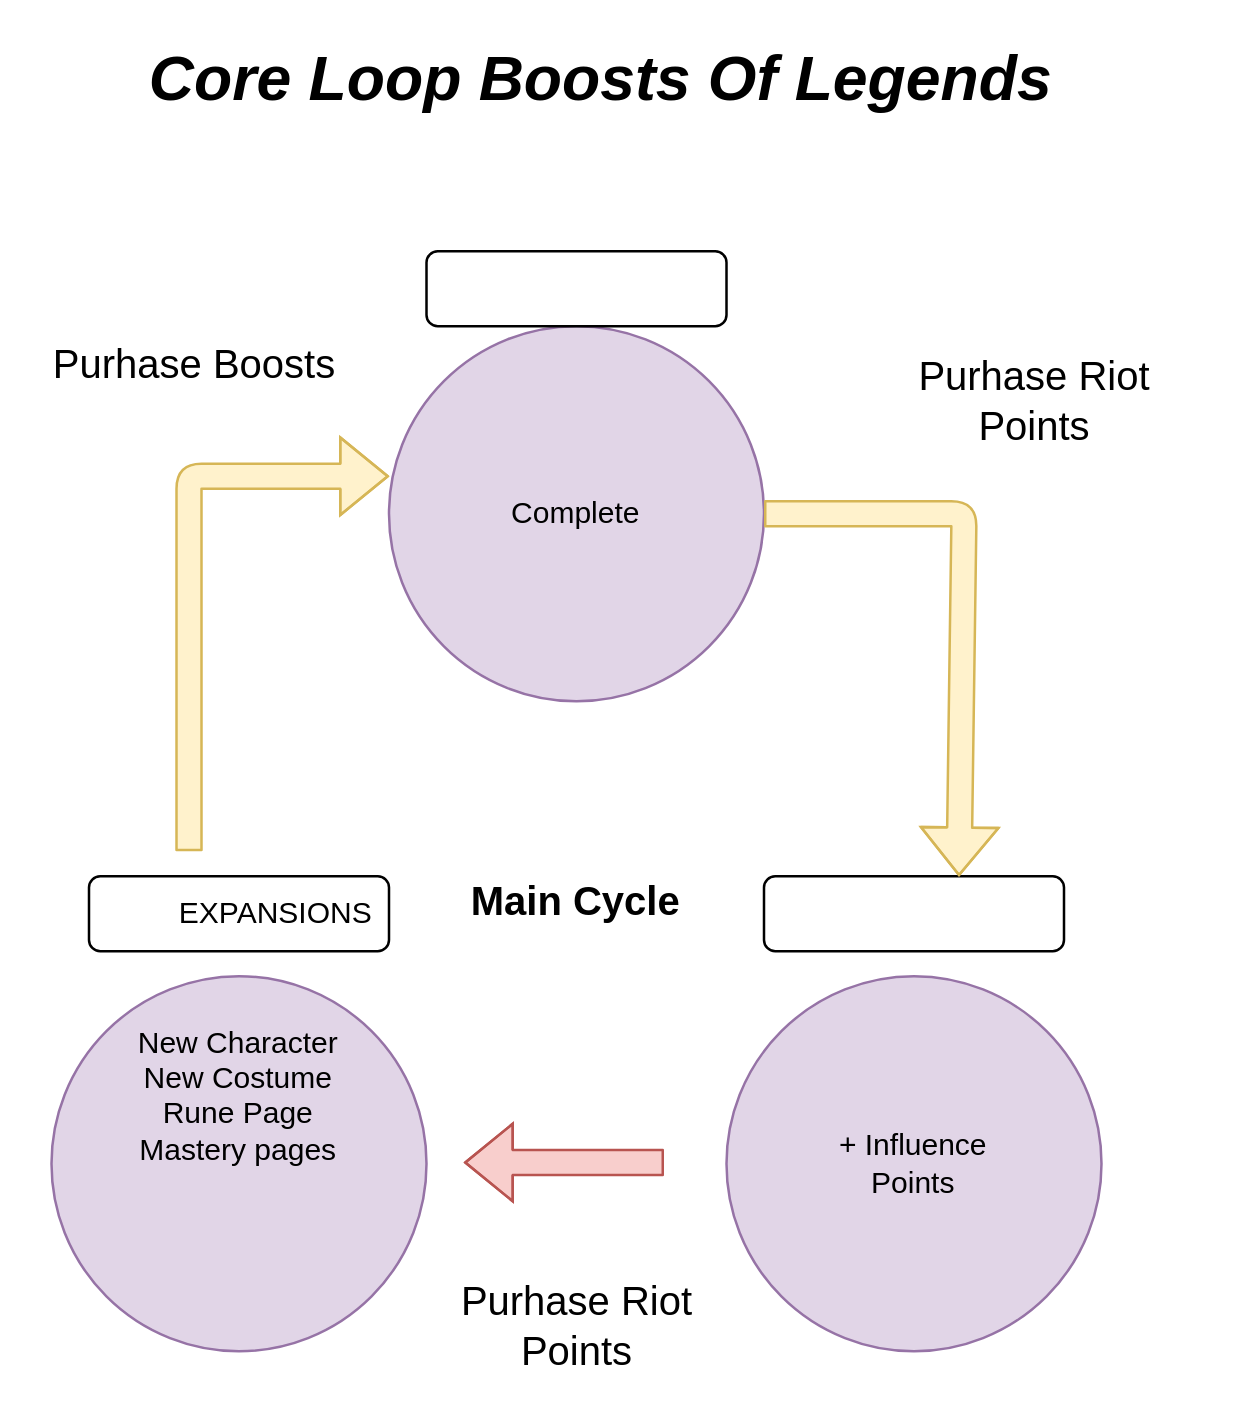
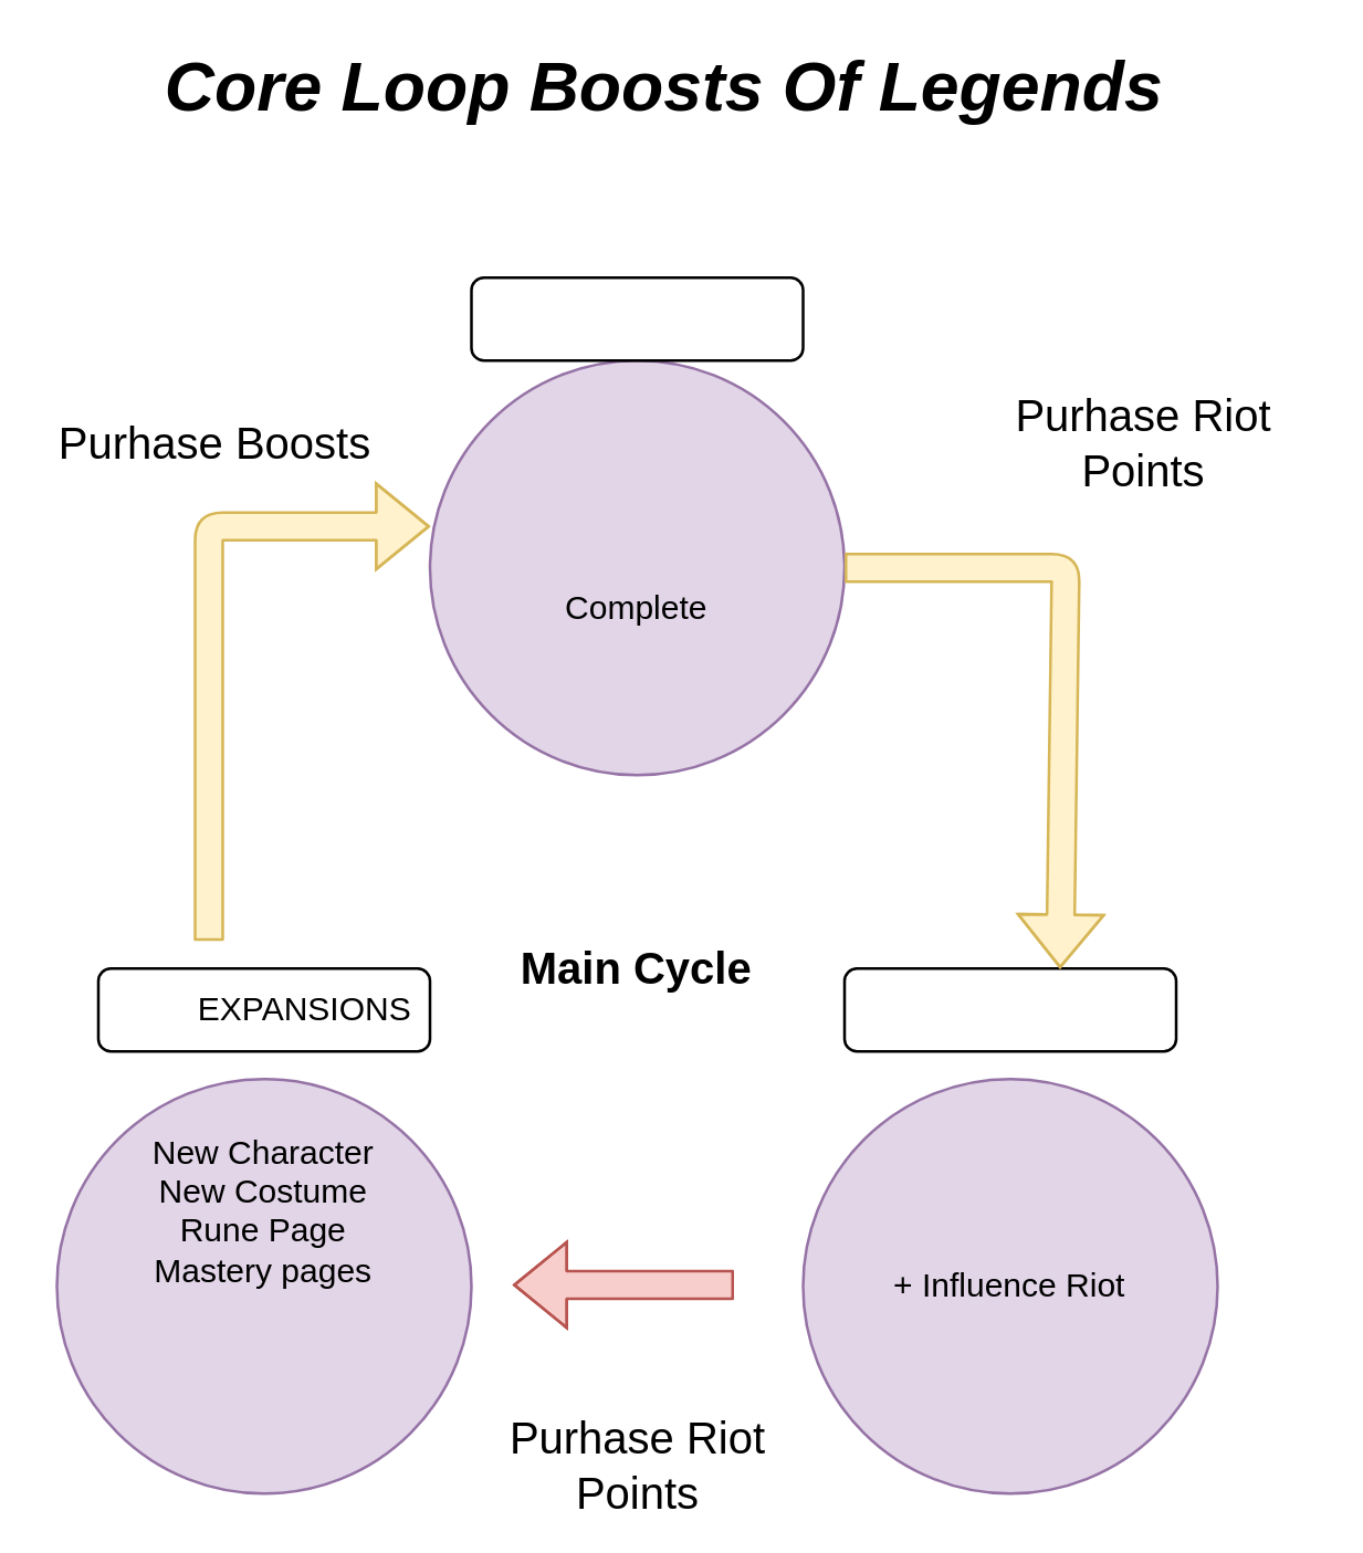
- <mxCell id="16" value="Purhase Boosts" style="text;html=1;strokeColor=none;fillColor=none;align=center;verticalAlign=middle;whiteSpace=wrap;rounded=0;fontSize=16;" vertex="1" parent="1"><mxGeometry x="20" y="135" width="115" height="20" as="geometry" /></mxCell>
+ <mxCell id="16" value="Purhase Boosts" style="text;html=1;strokeColor=none;fillColor=none;align=center;verticalAlign=middle;whiteSpace=wrap;rounded=0;fontSize=16;" vertex="1" parent="1"><mxGeometry x="20" y="150" width="115" height="20" as="geometry" /></mxCell>
- <mxCell id="4" value="Complete" style="text;html=1;align=center;verticalAlign=middle;whiteSpace=wrap;rounded=0;" vertex="1" parent="1"><mxGeometry x="210" y="195" width="40" height="20" as="geometry" /></mxCell>
+ <mxCell id="4" value="Complete" style="text;html=1;align=center;verticalAlign=middle;whiteSpace=wrap;rounded=0;" vertex="1" parent="1"><mxGeometry x="210" y="210" width="40" height="20" as="geometry" /></mxCell>
- <mxCell id="12" value="Main Cycle" style="text;html=1;strokeColor=none;fillColor=none;align=center;verticalAlign=middle;whiteSpace=wrap;rounded=0;strokeWidth=4;fontSize=16;fontStyle=1" vertex="1" parent="1"><mxGeometry x="185" y="340" width="90" height="40" as="geometry" /></mxCell>
+ <mxCell id="12" value="Main Cycle" style="text;html=1;strokeColor=none;fillColor=none;align=center;verticalAlign=middle;whiteSpace=wrap;rounded=0;strokeWidth=4;fontSize=16;fontStyle=1" vertex="1" parent="1"><mxGeometry x="185" y="330" width="90" height="40" as="geometry" /></mxCell>
- <mxCell id="11" value="+ Influence Points" style="text;html=1;strokeColor=none;fillColor=none;align=center;verticalAlign=middle;whiteSpace=wrap;rounded=0;" vertex="1" parent="1"><mxGeometry x="320" y="455" width="90" height="20" as="geometry" /></mxCell>
+ <mxCell id="11" value="+ Influence Riot" style="text;html=1;strokeColor=none;fillColor=none;align=center;verticalAlign=middle;whiteSpace=wrap;rounded=0;" vertex="1" parent="1"><mxGeometry x="320" y="455" width="90" height="20" as="geometry" /></mxCell>
